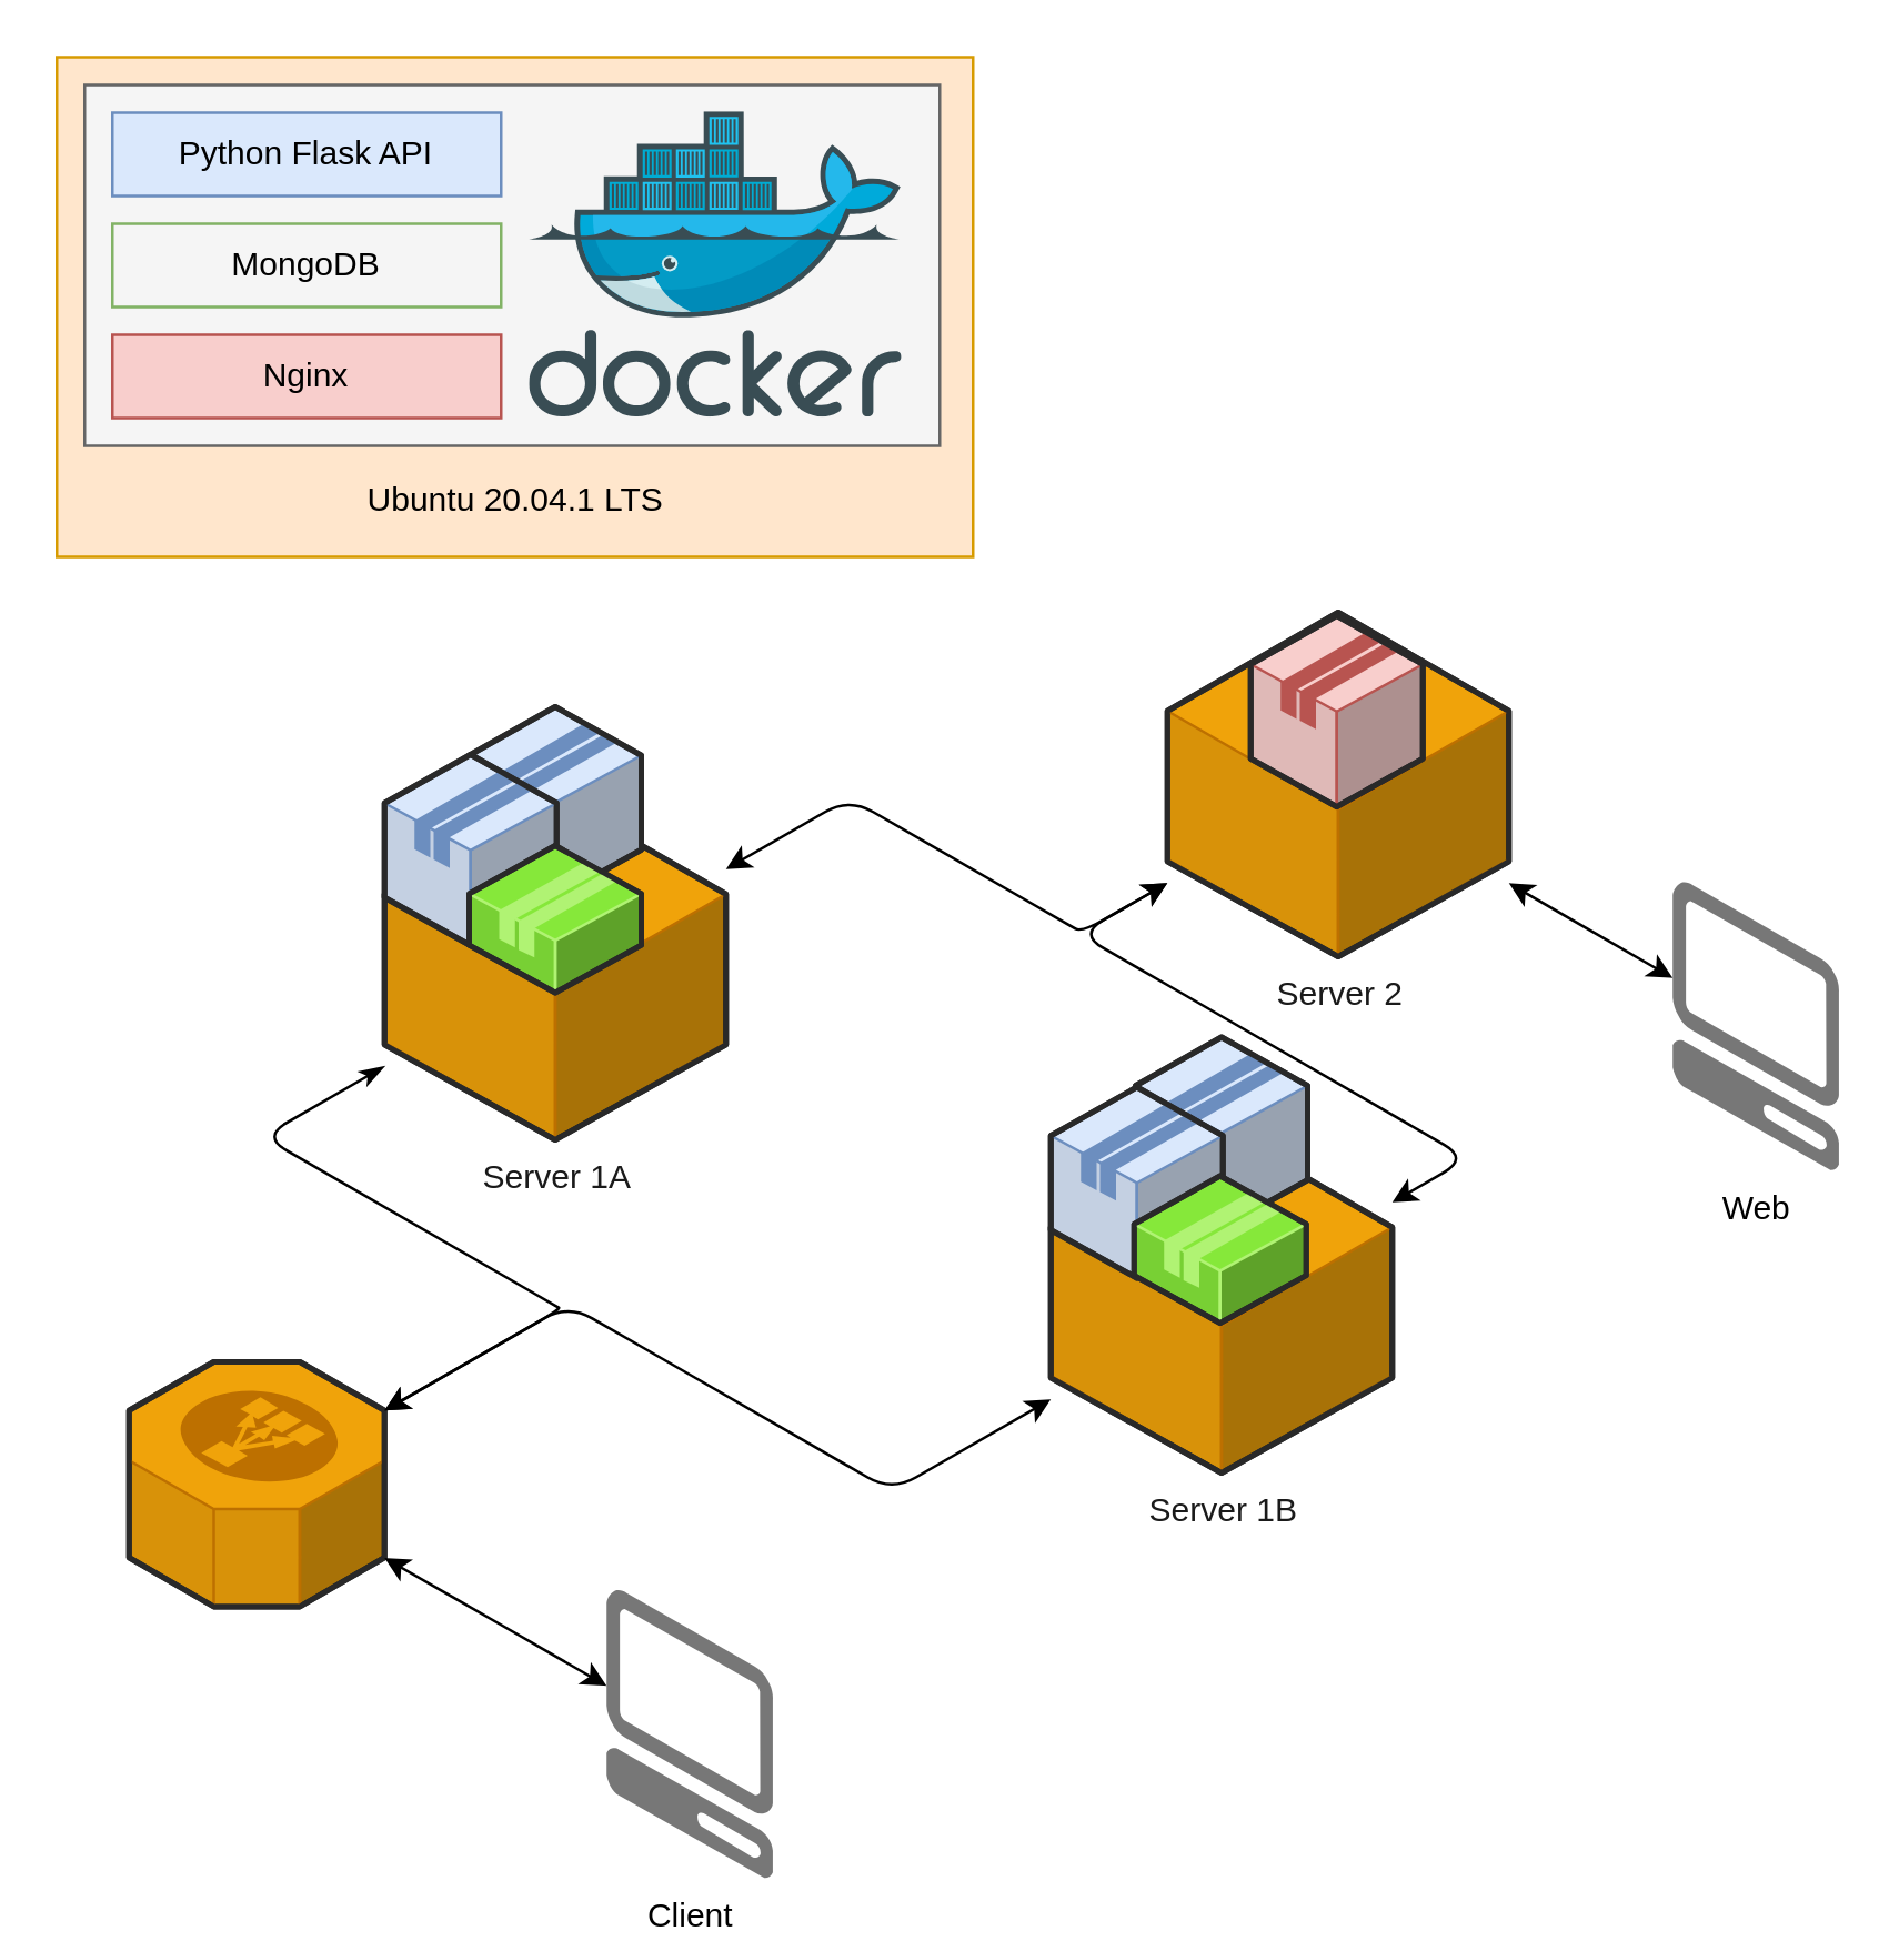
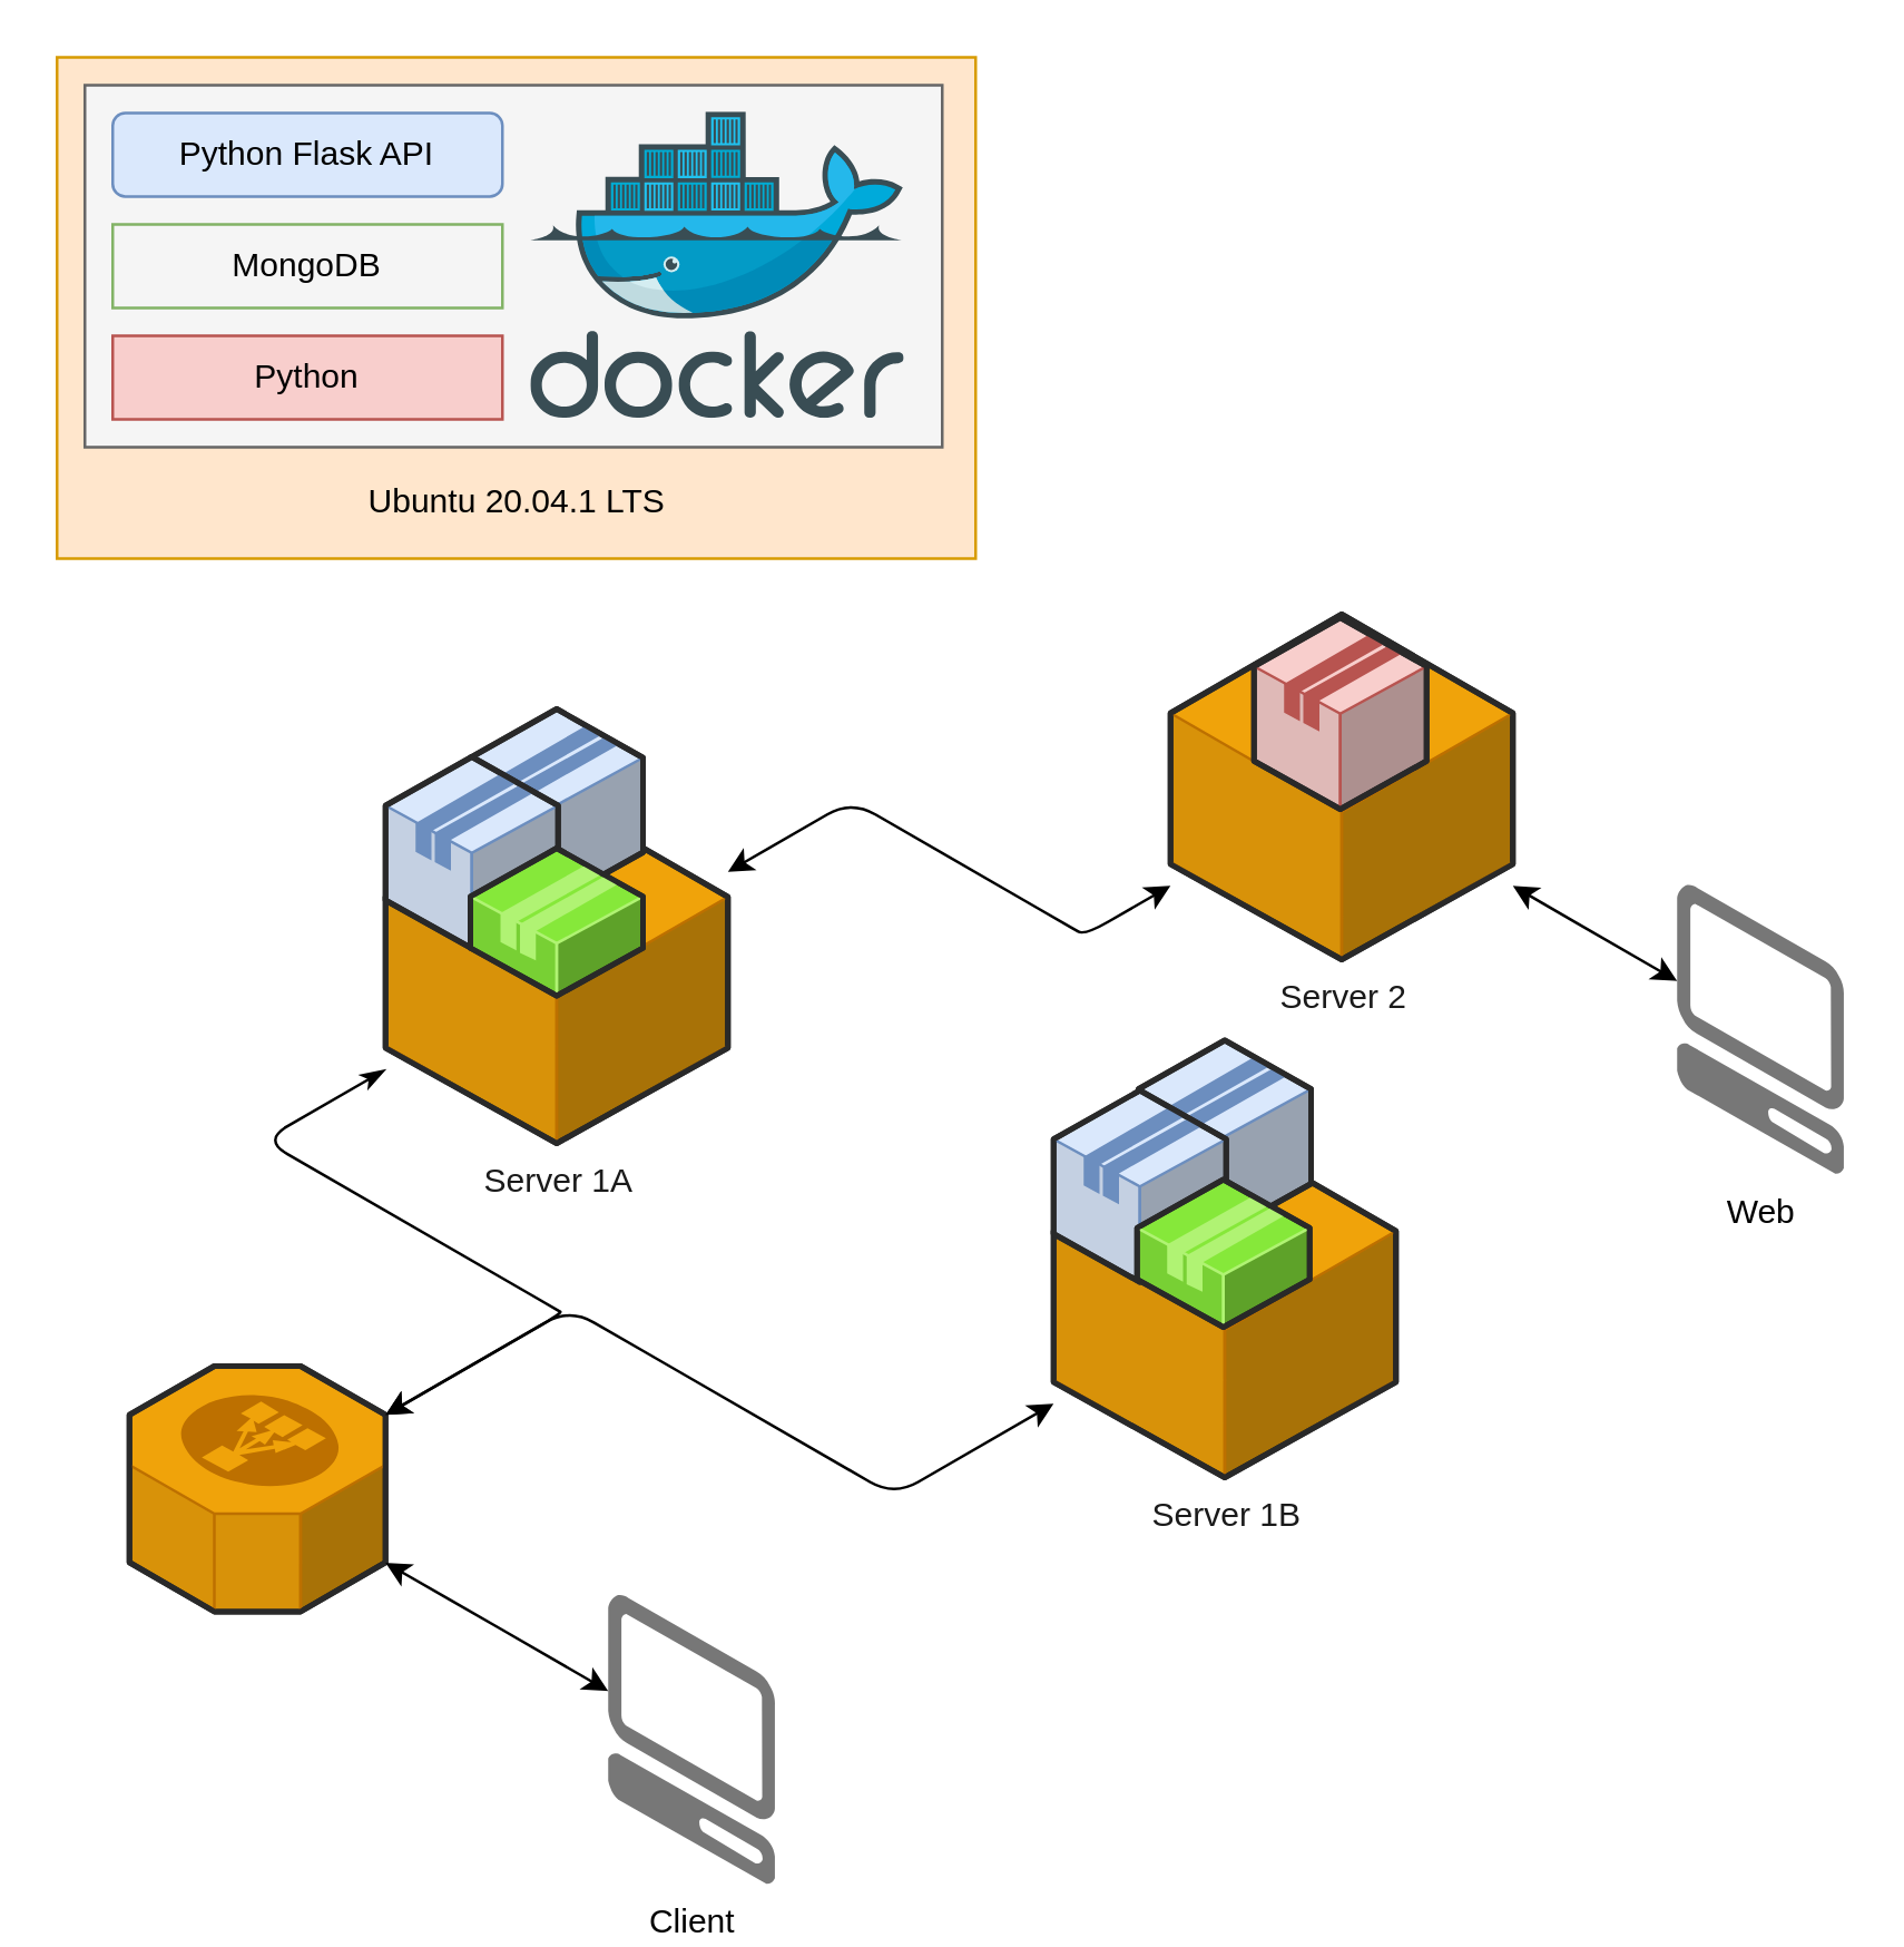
- <mxCell id="23" value="Python Flask API" style="rounded=0;whiteSpace=wrap;html=1;fillColor=#dae8fc;strokeColor=#6c8ebf;" parent="1" vertex="1"><mxGeometry x="40" y="40" width="140" height="30" as="geometry" /></mxCell>
+ <mxCell id="23" value="Python Flask API" style="whiteSpace=wrap;html=1;fillColor=#dae8fc;strokeColor=#6c8ebf;rounded=1;" parent="1" vertex="1"><mxGeometry x="40" y="40" width="140" height="30" as="geometry" /></mxCell>
- <mxCell id="25" value="Nginx" style="rounded=0;whiteSpace=wrap;html=1;fillColor=#f8cecc;strokeColor=#b85450;" parent="1" vertex="1"><mxGeometry x="40" y="120" width="140" height="30" as="geometry" /></mxCell>
+ <mxCell id="25" value="Python" style="rounded=0;whiteSpace=wrap;html=1;fillColor=#f8cecc;strokeColor=#b85450;" parent="1" vertex="1"><mxGeometry x="40" y="120" width="140" height="30" as="geometry" /></mxCell>
- <mxCell id="18" value="" style="edgeStyle=isometricEdgeStyle;endArrow=classic;html=1;startArrow=classic;startFill=1;endFill=1;" parent="1" source="6" target="7" edge="1"><mxGeometry width="50" height="100" relative="1" as="geometry"><mxPoint x="271" y="322.493" as="sourcePoint" /><mxPoint x="430" y="327.507" as="targetPoint" /><Array as="points"><mxPoint x="430" y="360" /><mxPoint x="400" y="350" /><mxPoint x="410" y="350" /></Array></mxGeometry></mxCell>
